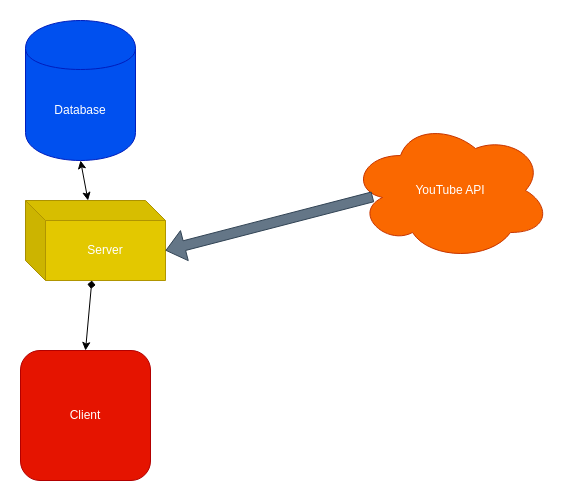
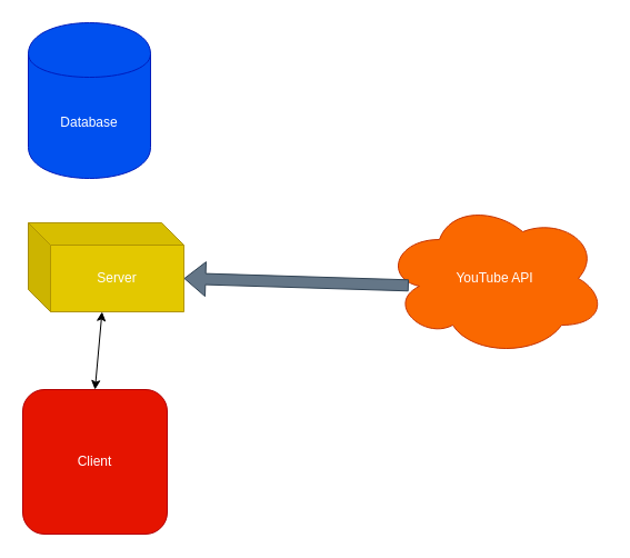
- <mxCell id="7" value="" style="endArrow=classic;startArrow=classic;html=1;entryX=0.5;entryY=1;entryDx=0;entryDy=0;" edge="1" parent="1" source="4" target="2"><mxGeometry width="50" height="50" relative="1" as="geometry"><mxPoint x="15" y="630" as="sourcePoint" /><mxPoint x="65" y="580" as="targetPoint" /></mxGeometry></mxCell>
- <mxCell id="3" value="YouTube API" style="ellipse;shape=cloud;whiteSpace=wrap;html=1;fillColor=#fa6800;strokeColor=#C73500;fontColor=#ffffff;" vertex="1" parent="1"><mxGeometry x="350" y="120" width="200" height="140" as="geometry" /></mxCell>
+ <mxCell id="3" value="YouTube API" style="ellipse;shape=cloud;whiteSpace=wrap;html=1;fillColor=#fa6800;strokeColor=#C73500;fontColor=#ffffff;" vertex="1" parent="1"><mxGeometry x="345" y="180" width="200" height="140" as="geometry" /></mxCell>
- <mxCell id="6" value="" style="endArrow=diamond;startArrow=classic;html=1;exitX=0.5;exitY=0;exitDx=0;exitDy=0;" edge="1" parent="1" source="5" target="4"><mxGeometry width="50" height="50" relative="1" as="geometry"><mxPoint x="25" y="550" as="sourcePoint" /><mxPoint x="75" y="500" as="targetPoint" /></mxGeometry></mxCell>
+ <mxCell id="6" value="" style="endArrow=classic;startArrow=classic;html=1;exitX=0.5;exitY=0;exitDx=0;exitDy=0;" edge="1" parent="1" source="5" target="4"><mxGeometry width="50" height="50" relative="1" as="geometry"><mxPoint x="25" y="550" as="sourcePoint" /><mxPoint x="75" y="500" as="targetPoint" /></mxGeometry></mxCell>
